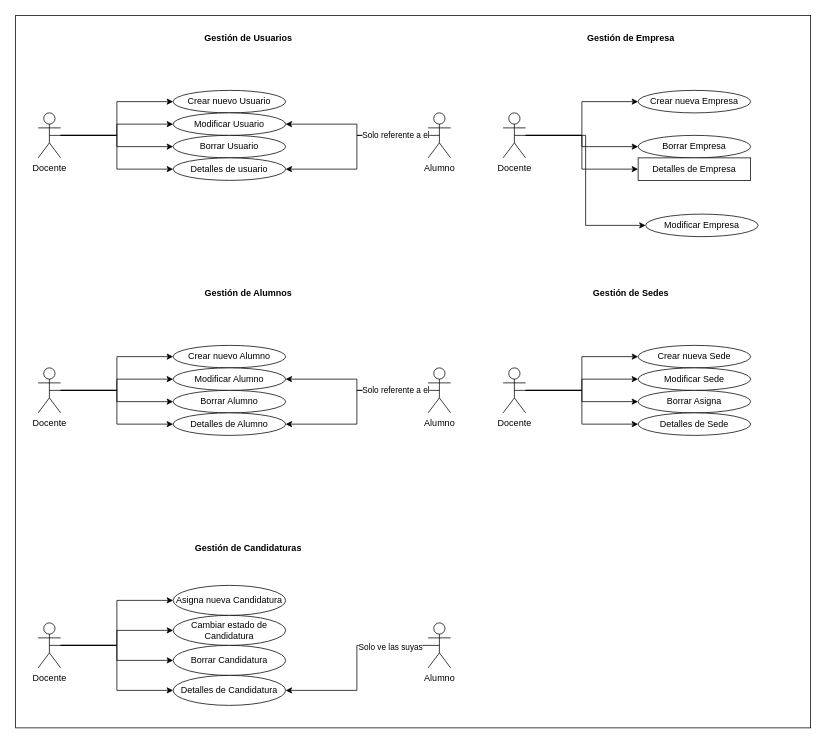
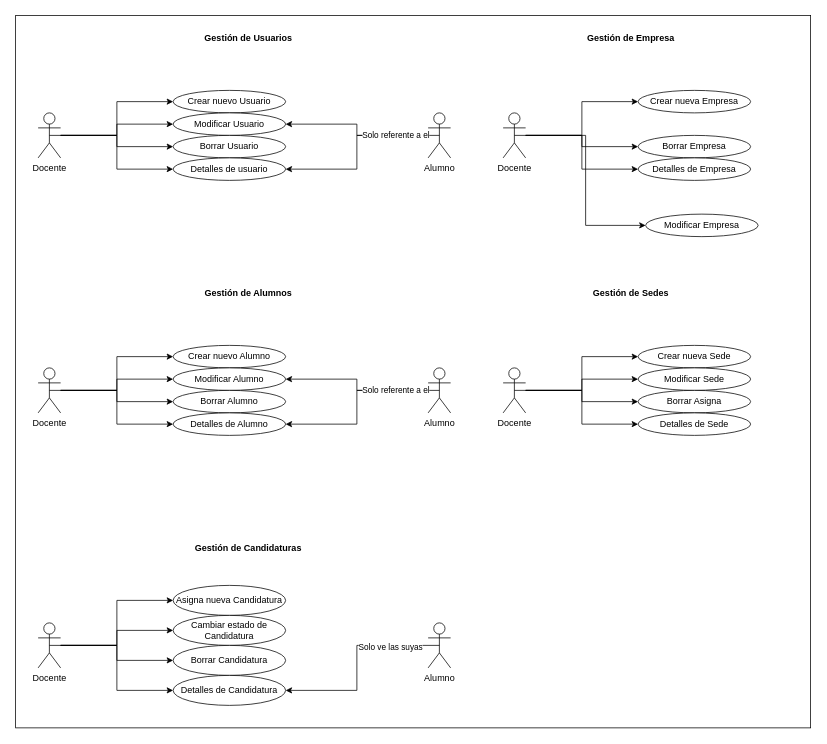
- <mxCell id="40" value="Detalles de&amp;nbsp;Empresa" style="whiteSpace=wrap;html=1;rounded=0;" vertex="1" parent="1"><mxGeometry x="850" y="210" width="150" height="30" as="geometry" /></mxCell>
+ <mxCell id="40" value="Detalles de&amp;nbsp;Empresa" style="ellipse;whiteSpace=wrap;html=1;" vertex="1" parent="1"><mxGeometry x="850" y="210" width="150" height="30" as="geometry" /></mxCell>
